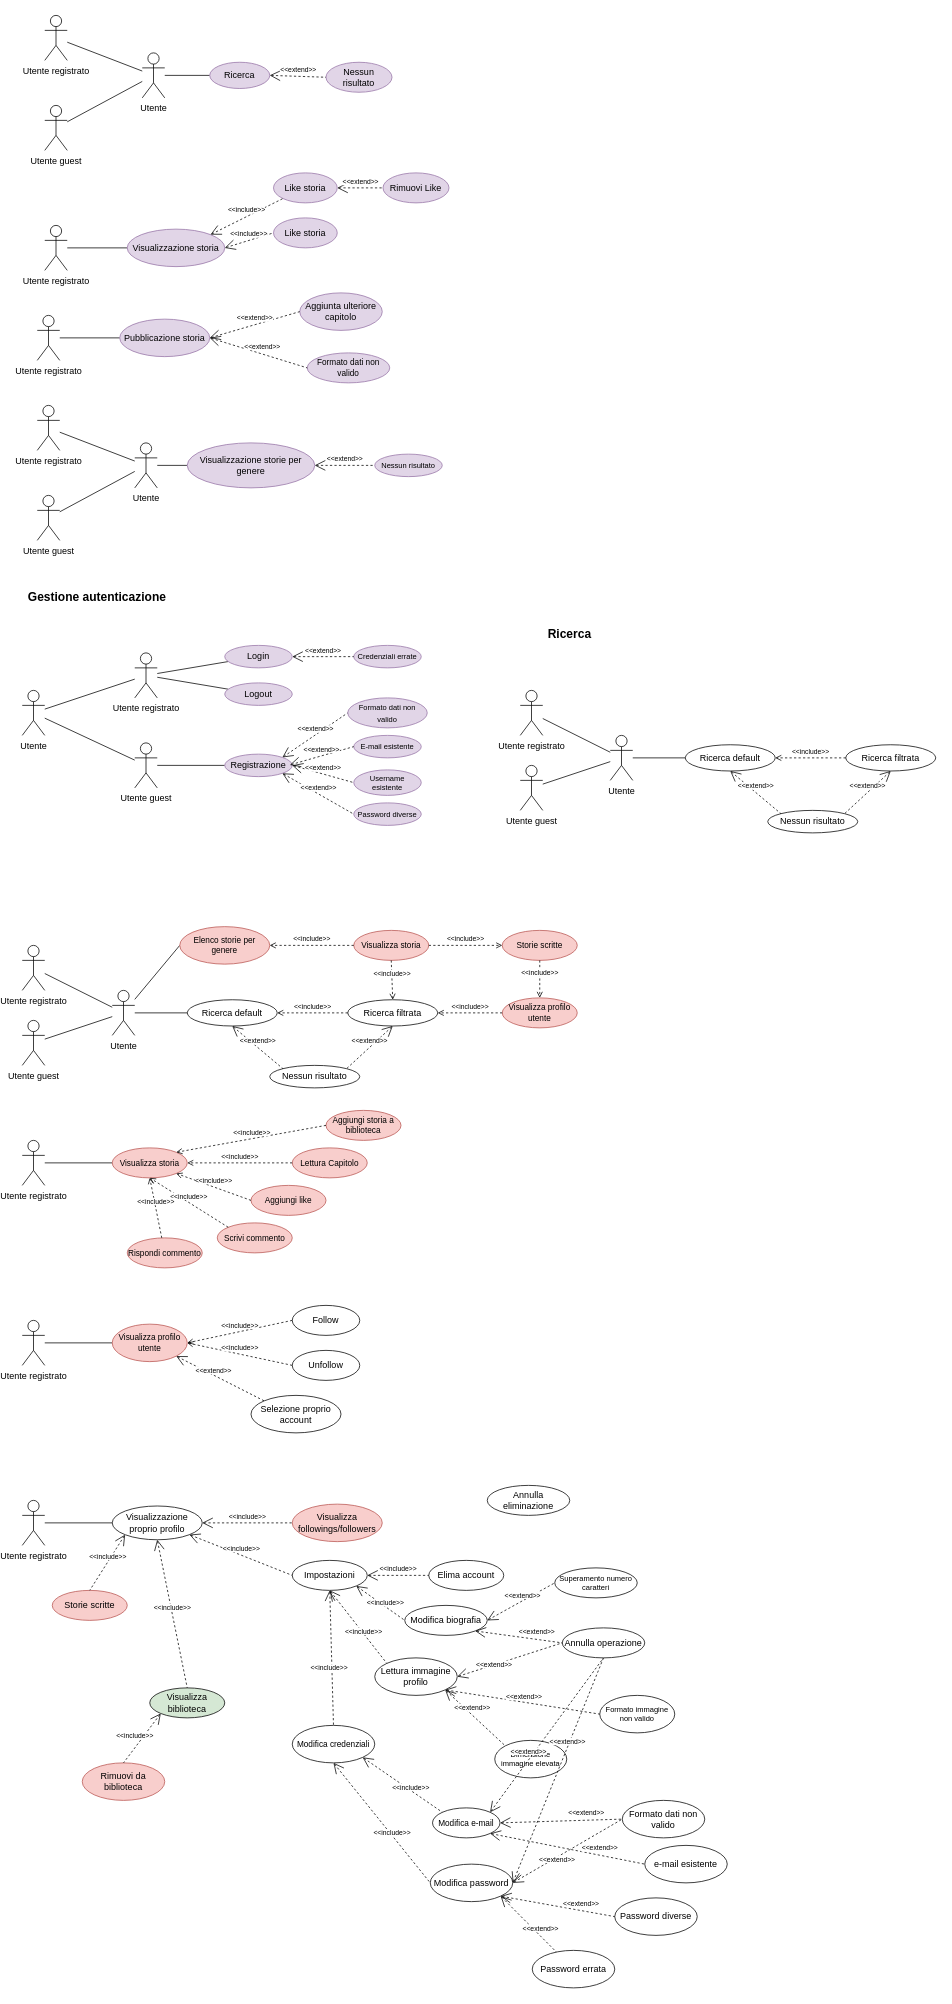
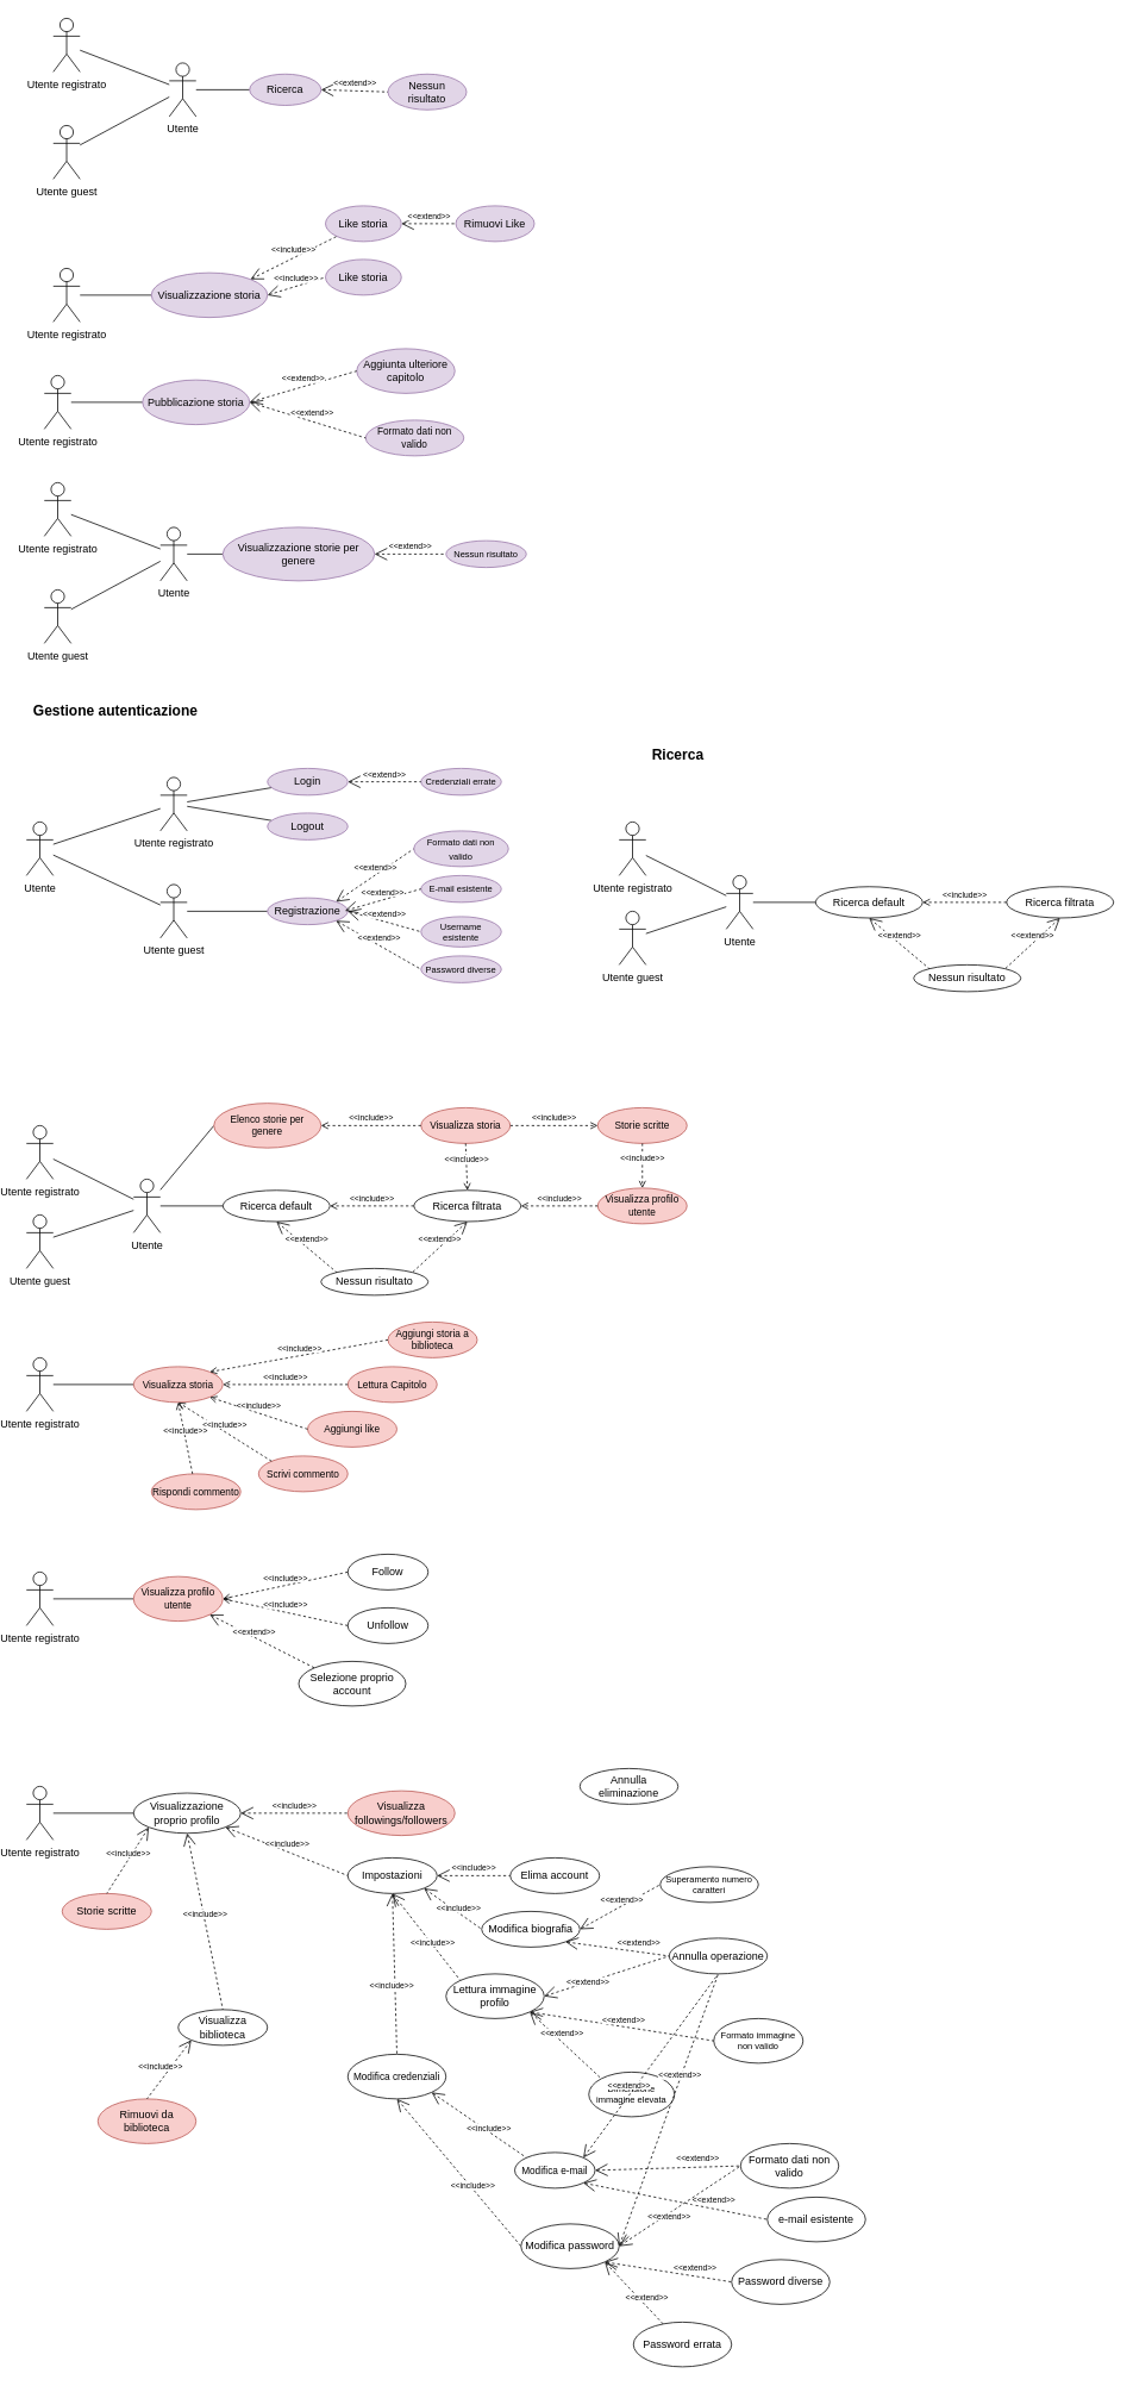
- <mxCell id="85" value="Aggiungi like" style="ellipse;whiteSpace=wrap;html=1;fontSize=11;fillColor=#f8cecc;strokeColor=#b85450;" parent="1" vertex="1"><mxGeometry x="325" y="1580" width="100" height="40" as="geometry" /></mxCell>
+ <mxCell id="85" value="Aggiungi like" style="ellipse;whiteSpace=wrap;html=1;fontSize=11;fillColor=#f8cecc;strokeColor=#b85450;" parent="1" vertex="1"><mxGeometry x="335" y="1580" width="100" height="40" as="geometry" /></mxCell>
- <mxCell id="41" value="Visualizza biblioteca" style="ellipse;whiteSpace=wrap;html=1;strokeColor=#000000;fillColor=#d5e8d4;" parent="1" vertex="1"><mxGeometry x="190" y="2250" width="100" height="40" as="geometry" /></mxCell>
+ <mxCell id="41" value="Visualizza biblioteca" style="ellipse;whiteSpace=wrap;html=1;strokeColor=#000000;" parent="1" vertex="1"><mxGeometry x="190" y="2250" width="100" height="40" as="geometry" /></mxCell>
- <mxCell id="29" value="Modifica password" style="ellipse;whiteSpace=wrap;html=1;strokeColor=#000000;" parent="1" vertex="1"><mxGeometry x="564" y="2485" width="110" height="50" as="geometry" /></mxCell>
+ <mxCell id="29" value="Modifica password" style="ellipse;whiteSpace=wrap;html=1;strokeColor=#000000;" parent="1" vertex="1"><mxGeometry x="574" y="2490" width="110" height="50" as="geometry" /></mxCell>
